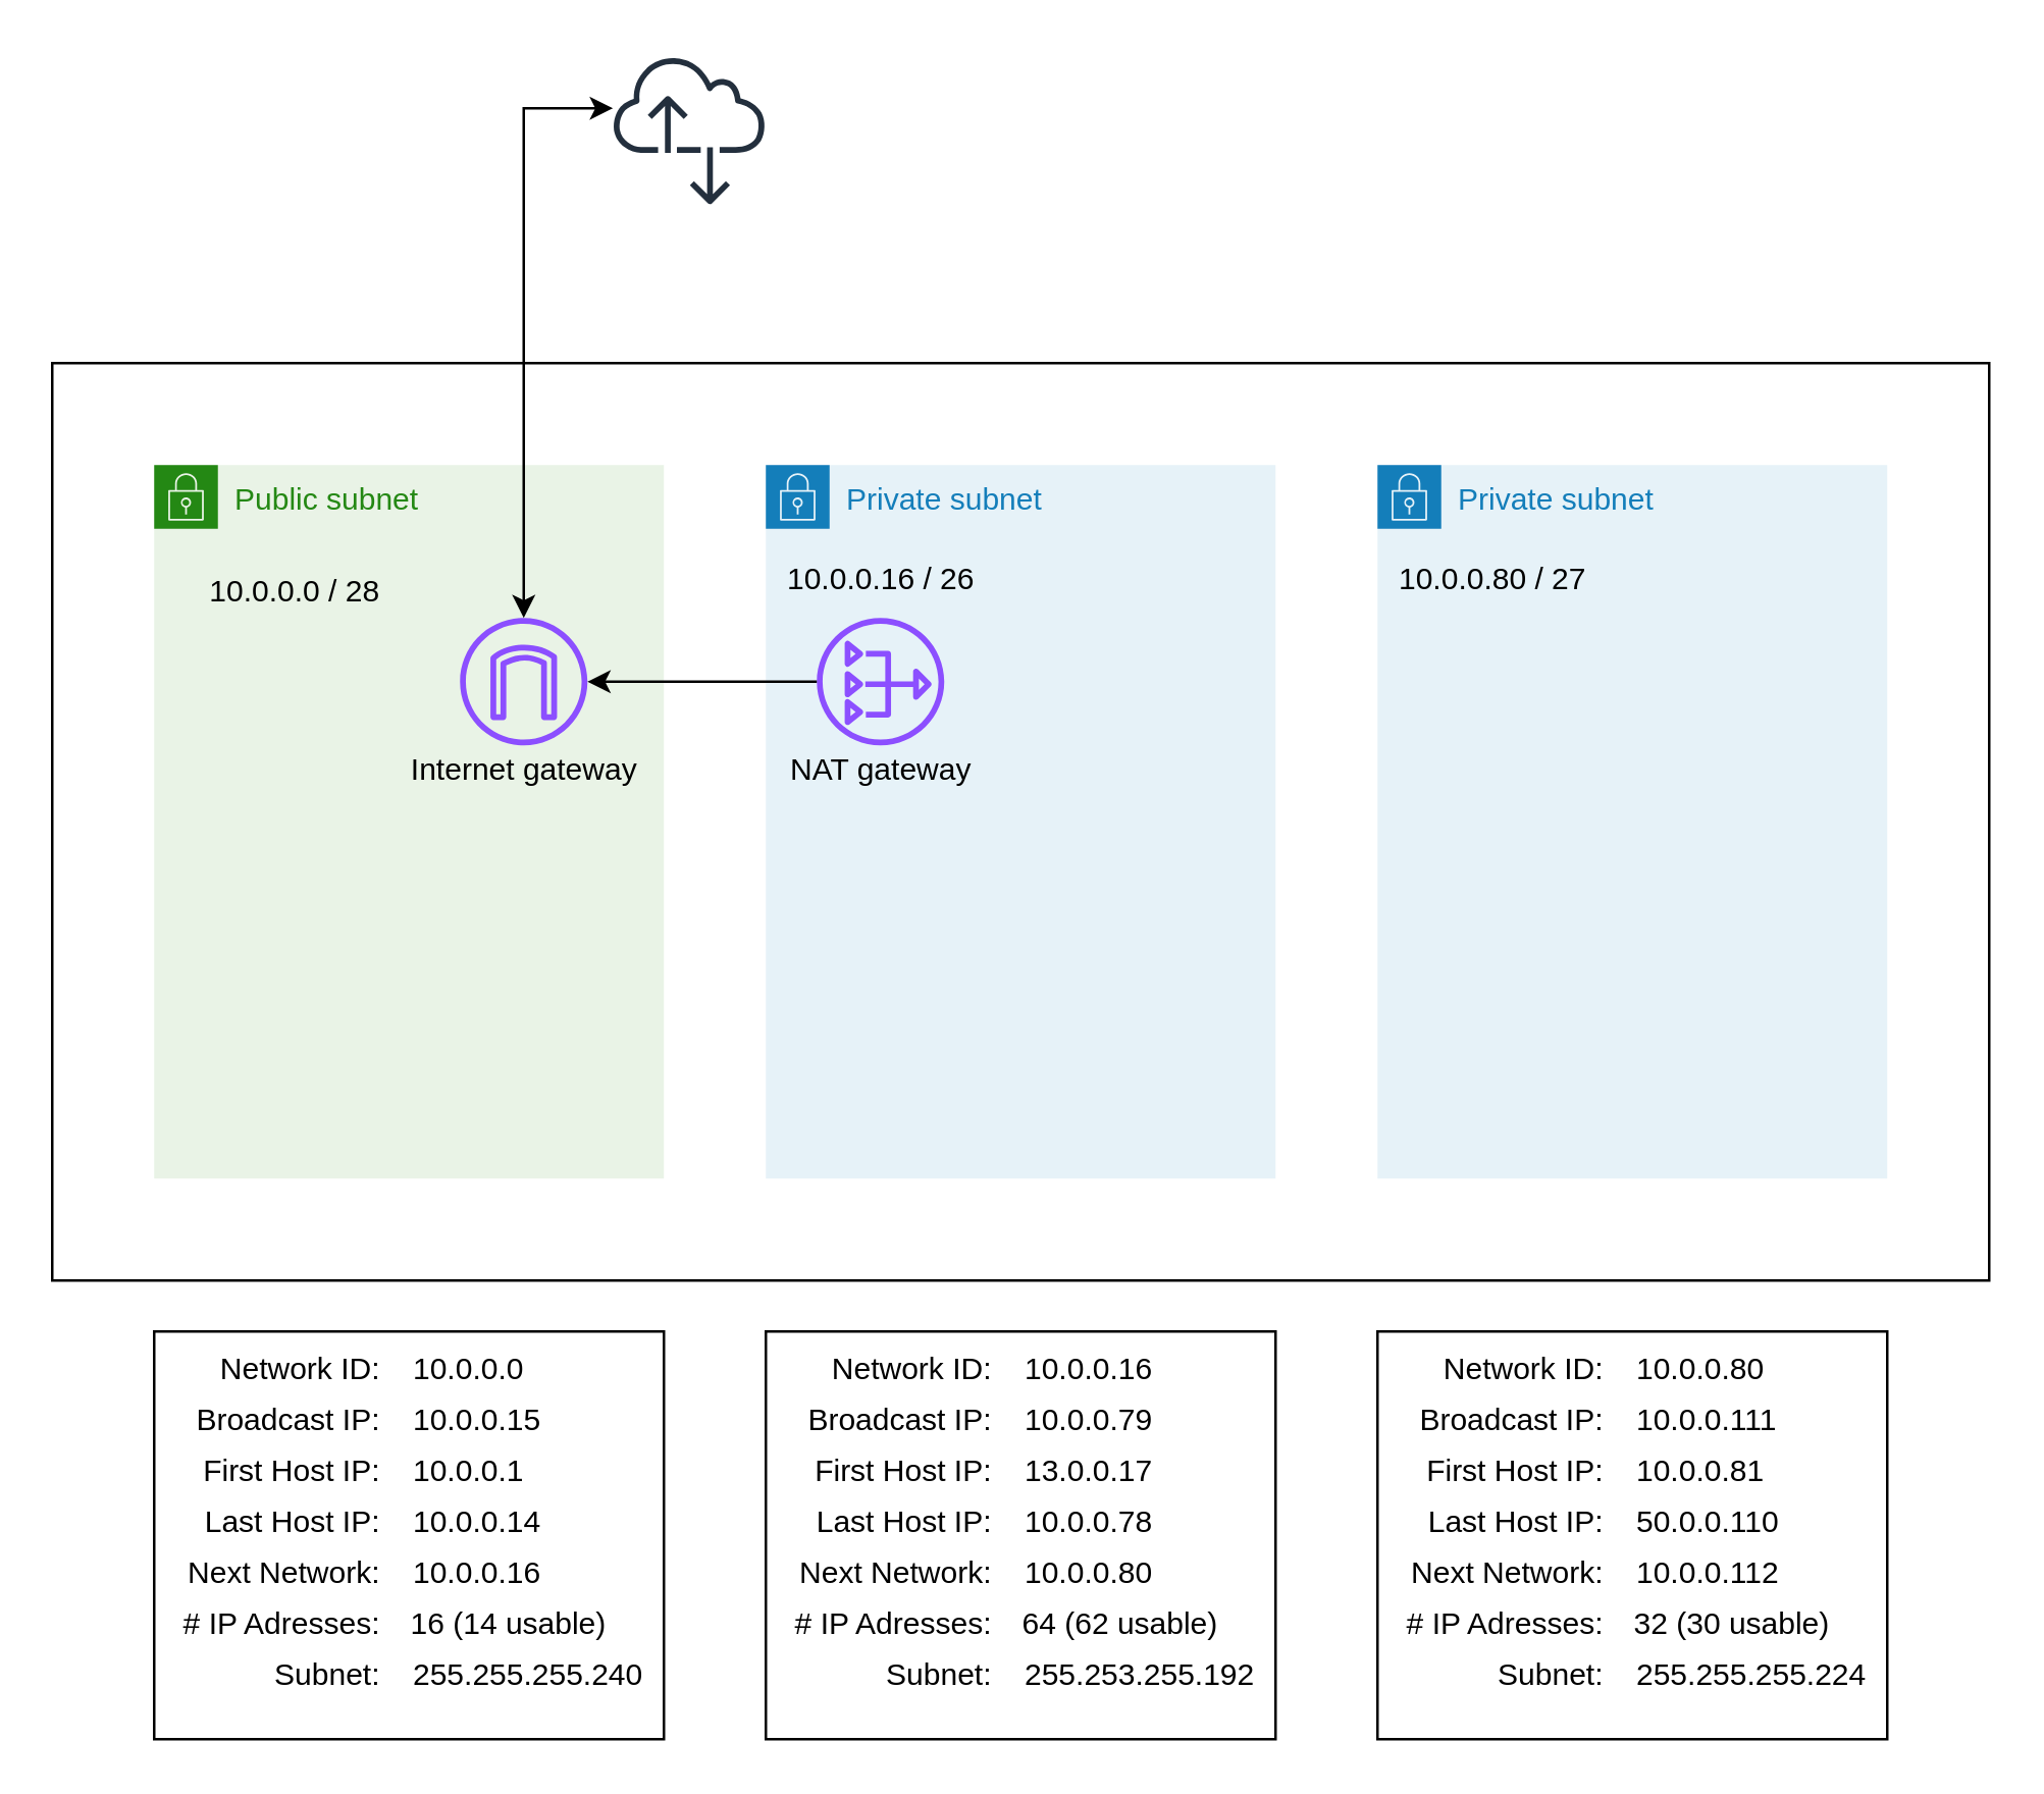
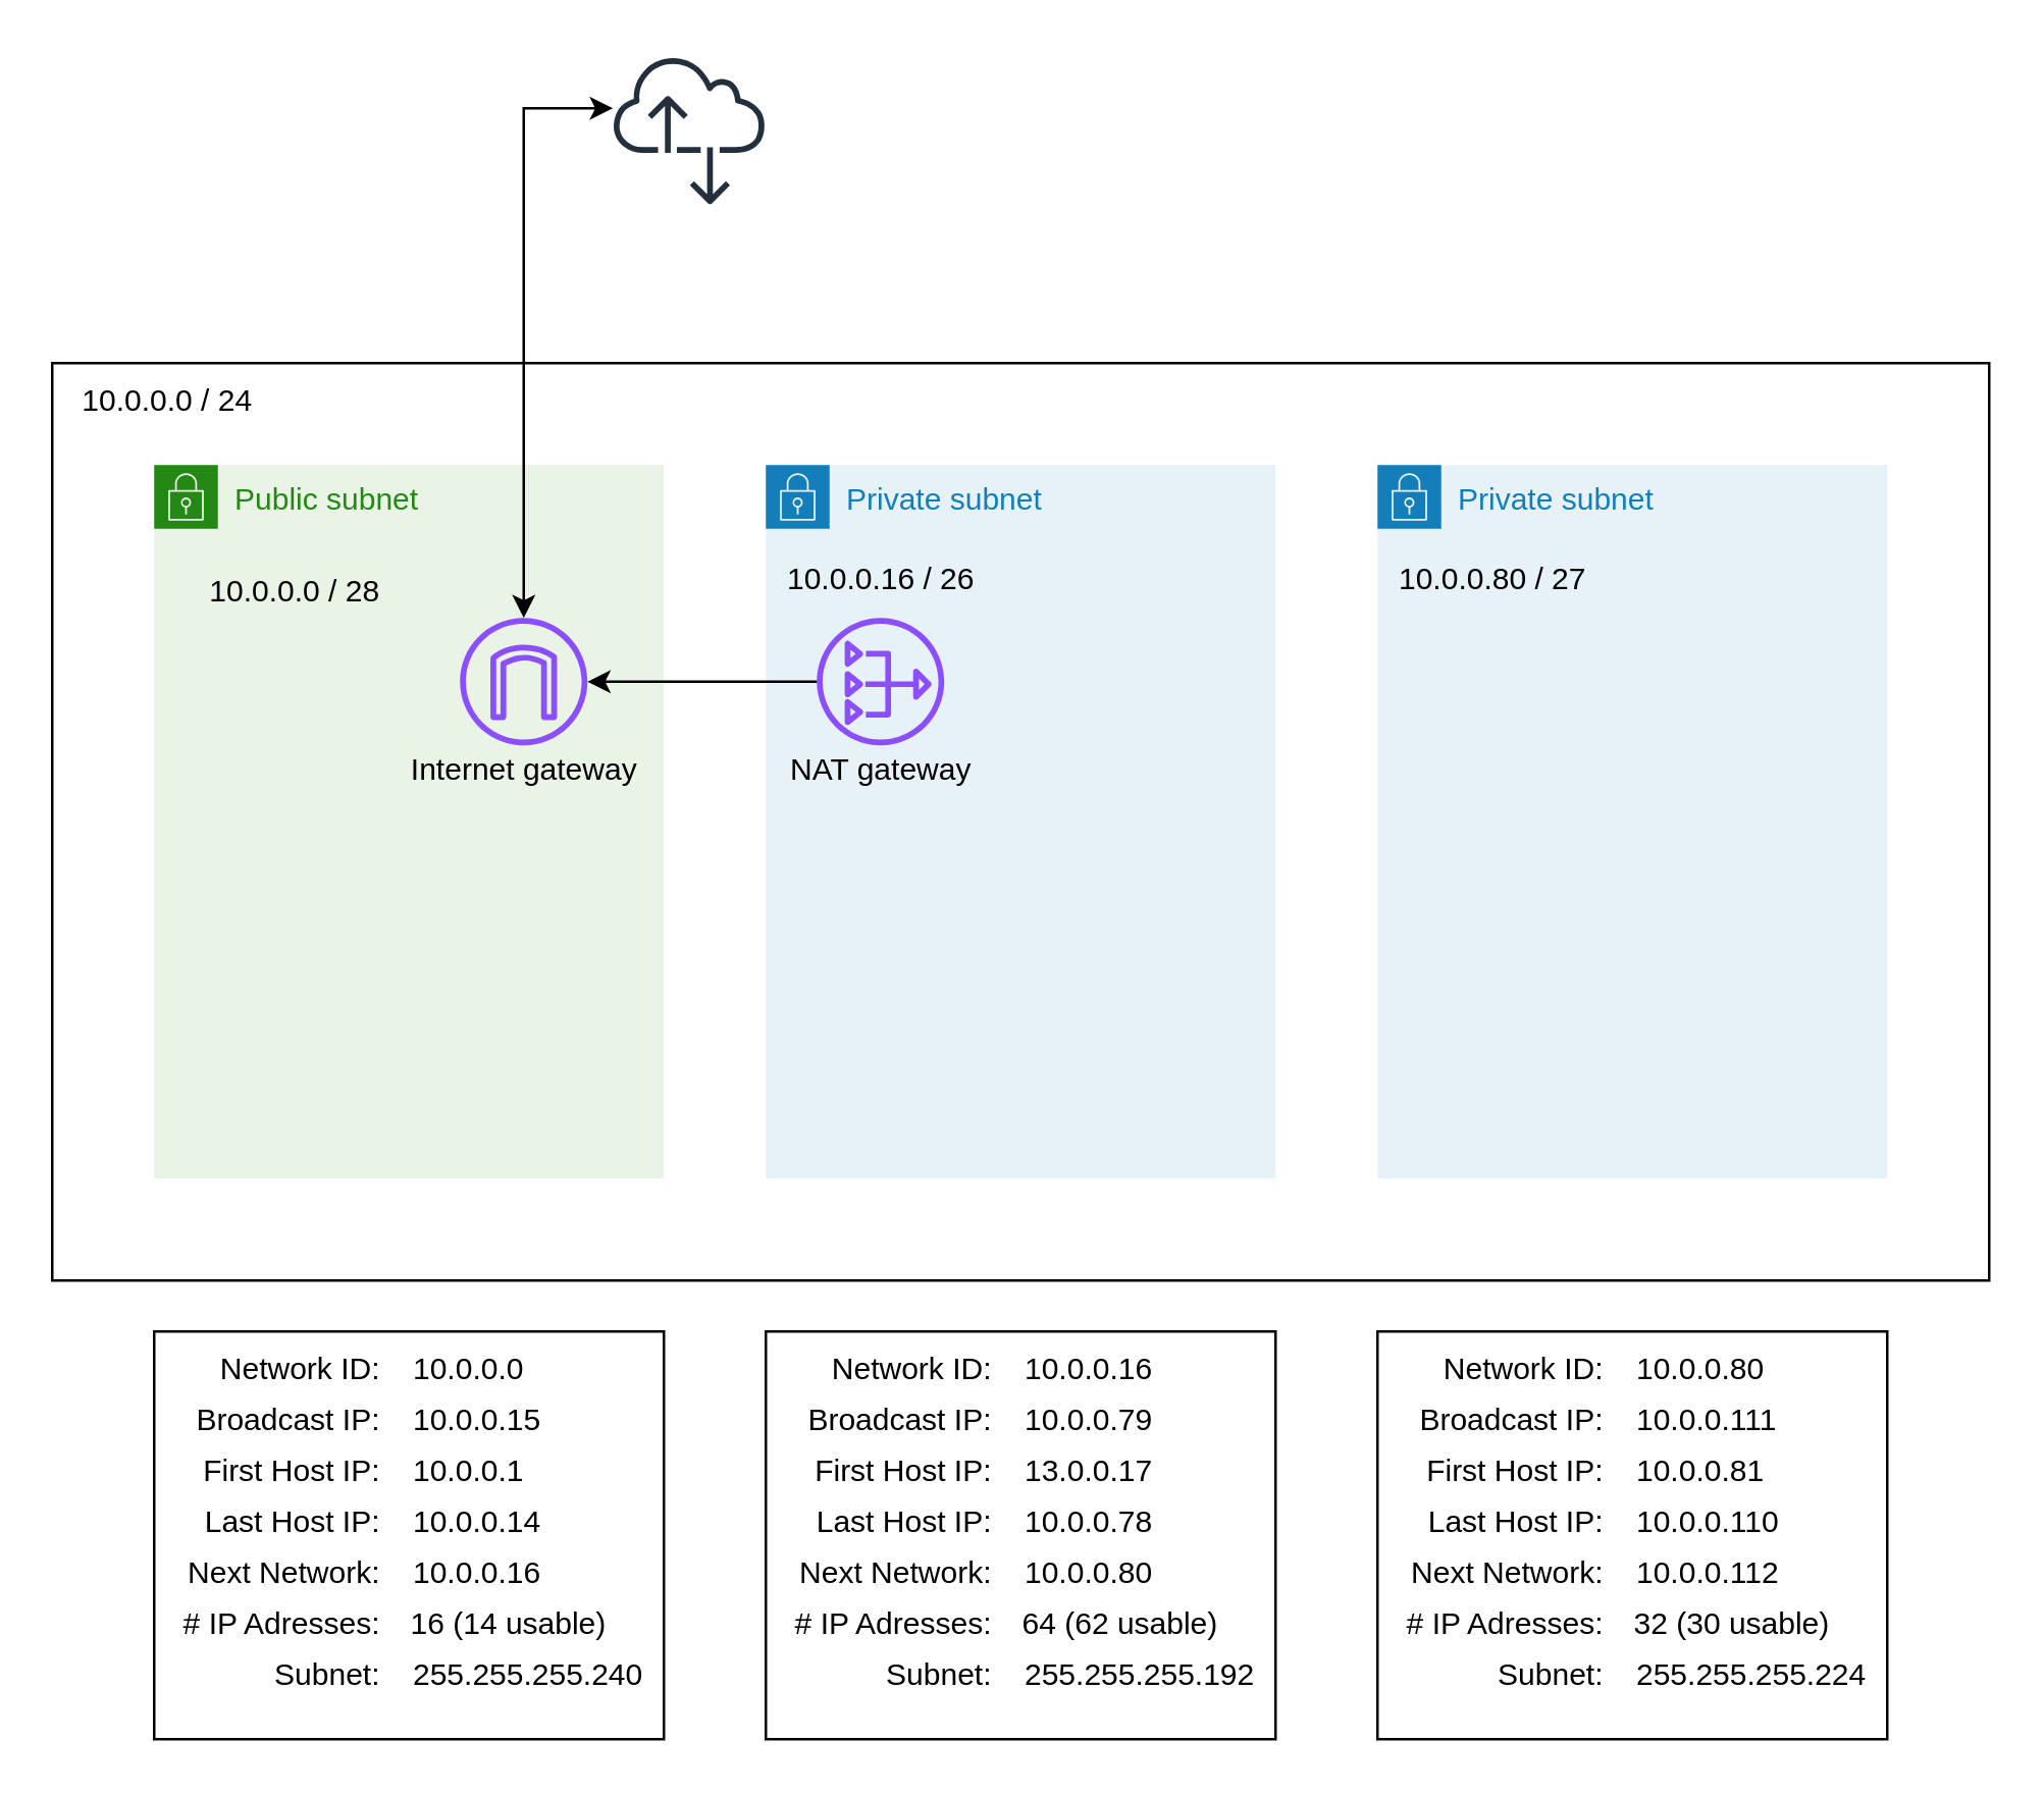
+ <mxCell id="13" value="&lt;div&gt;10.0.0.0 / 24&lt;/div&gt;" style="text;html=1;align=center;verticalAlign=middle;resizable=0;points=[];autosize=1;strokeColor=none;fillColor=none;" vertex="1" parent="1"><mxGeometry x="20" y="142" width="90" height="30" as="geometry" /></mxCell>
- <mxCell id="54" value="&lt;div&gt;50.0.0.110&lt;/div&gt;" style="text;html=1;align=left;verticalAlign=middle;resizable=0;points=[];autosize=1;strokeColor=none;fillColor=none;container=0;" vertex="1" parent="1"><mxGeometry x="640" y="582" width="80" height="30" as="geometry" /></mxCell>
+ <mxCell id="54" value="&lt;div&gt;10.0.0.110&lt;/div&gt;" style="text;html=1;align=left;verticalAlign=middle;resizable=0;points=[];autosize=1;strokeColor=none;fillColor=none;container=0;" vertex="1" parent="1"><mxGeometry x="640" y="582" width="80" height="30" as="geometry" /></mxCell>
- <mxCell id="35" value="255.253.255.192" style="text;html=1;align=left;verticalAlign=middle;resizable=0;points=[];autosize=1;strokeColor=none;fillColor=none;container=0;" vertex="1" parent="1"><mxGeometry x="400" y="642" width="110" height="30" as="geometry" /></mxCell>
+ <mxCell id="35" value="255.255.255.192" style="text;html=1;align=left;verticalAlign=middle;resizable=0;points=[];autosize=1;strokeColor=none;fillColor=none;container=0;" vertex="1" parent="1"><mxGeometry x="400" y="642" width="110" height="30" as="geometry" /></mxCell>
